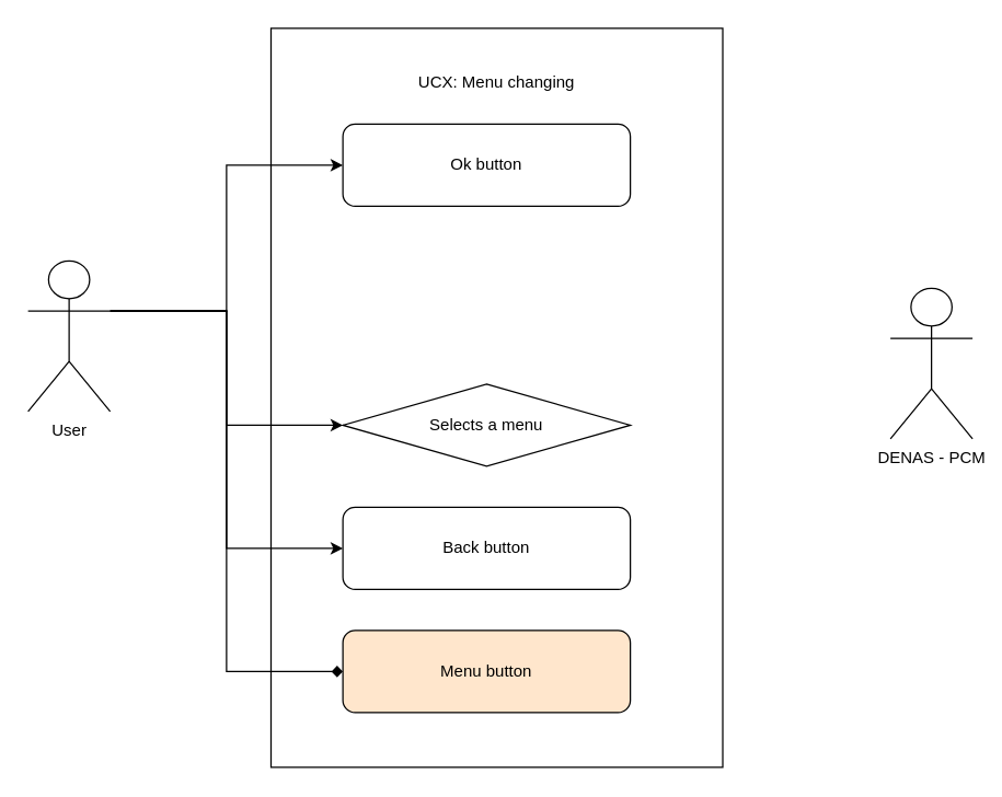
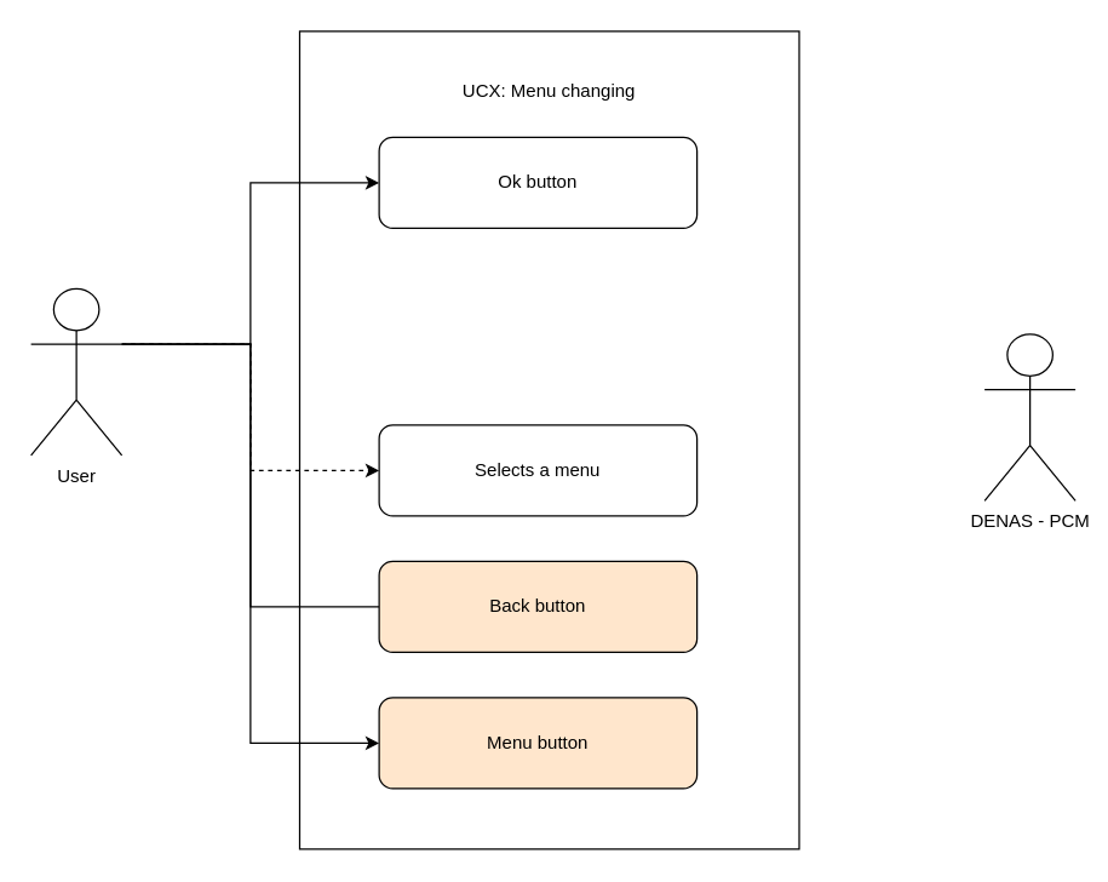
- <mxCell id="9" value="DENAS - PCM" style="shape=umlActor;verticalLabelPosition=bottom;verticalAlign=top;html=1;outlineConnect=0;" vertex="1" parent="1"><mxGeometry x="650" y="210" width="60" height="110" as="geometry" /></mxCell>
+ <mxCell id="9" value="DENAS - PCM" style="shape=umlActor;verticalLabelPosition=bottom;verticalAlign=top;html=1;outlineConnect=0;" vertex="1" parent="1"><mxGeometry x="650" y="220" width="60" height="110" as="geometry" /></mxCell>
- <mxCell id="3" style="edgeStyle=orthogonalEdgeStyle;rounded=0;orthogonalLoop=1;jettySize=auto;html=1;exitX=1;exitY=0.333;exitDx=0;exitDy=0;exitPerimeter=0;" edge="1" parent="1" source="7" target="10"><mxGeometry relative="1" as="geometry" /></mxCell>
+ <mxCell id="3" style="edgeStyle=orthogonalEdgeStyle;rounded=0;orthogonalLoop=1;jettySize=auto;html=1;exitX=1;exitY=0.333;exitDx=0;exitDy=0;exitPerimeter=0;dashed=1;" edge="1" parent="1" source="7" target="10"><mxGeometry relative="1" as="geometry" /></mxCell>
- <mxCell id="10" value="Selects a menu" style="rhombus;whiteSpace=wrap;html=1;" vertex="1" parent="1"><mxGeometry x="250" y="280" width="210" height="60" as="geometry" /></mxCell>
+ <mxCell id="10" value="Selects a menu" style="rounded=1;whiteSpace=wrap;html=1;" vertex="1" parent="1"><mxGeometry x="250" y="280" width="210" height="60" as="geometry" /></mxCell>
- <mxCell id="5" style="edgeStyle=orthogonalEdgeStyle;rounded=0;orthogonalLoop=1;jettySize=auto;html=1;exitX=1;exitY=0.333;exitDx=0;exitDy=0;exitPerimeter=0;entryX=0;entryY=0.5;entryDx=0;entryDy=0;" edge="1" parent="1" source="7" target="11"><mxGeometry relative="1" as="geometry" /></mxCell>
+ <mxCell id="5" style="edgeStyle=orthogonalEdgeStyle;rounded=0;orthogonalLoop=1;jettySize=auto;html=1;exitX=1;exitY=0.333;exitDx=0;exitDy=0;exitPerimeter=0;entryX=0;entryY=0.5;entryDx=0;entryDy=0;endArrow=none;" edge="1" parent="1" source="7" target="11"><mxGeometry relative="1" as="geometry" /></mxCell>
- <mxCell id="11" value="Back button" style="rounded=1;whiteSpace=wrap;html=1;" vertex="1" parent="1"><mxGeometry x="250" y="370" width="210" height="60" as="geometry" /></mxCell>
+ <mxCell id="11" value="Back button" style="rounded=1;whiteSpace=wrap;html=1;fillColor=#ffe6cc;" vertex="1" parent="1"><mxGeometry x="250" y="370" width="210" height="60" as="geometry" /></mxCell>
- <mxCell id="4" style="edgeStyle=orthogonalEdgeStyle;rounded=0;orthogonalLoop=1;jettySize=auto;html=1;exitX=1;exitY=0.333;exitDx=0;exitDy=0;exitPerimeter=0;entryX=0;entryY=0.5;entryDx=0;entryDy=0;endArrow=diamond;" edge="1" parent="1" source="7" target="12"><mxGeometry relative="1" as="geometry" /></mxCell>
+ <mxCell id="4" style="edgeStyle=orthogonalEdgeStyle;rounded=0;orthogonalLoop=1;jettySize=auto;html=1;exitX=1;exitY=0.333;exitDx=0;exitDy=0;exitPerimeter=0;entryX=0;entryY=0.5;entryDx=0;entryDy=0;" edge="1" parent="1" source="7" target="12"><mxGeometry relative="1" as="geometry" /></mxCell>
